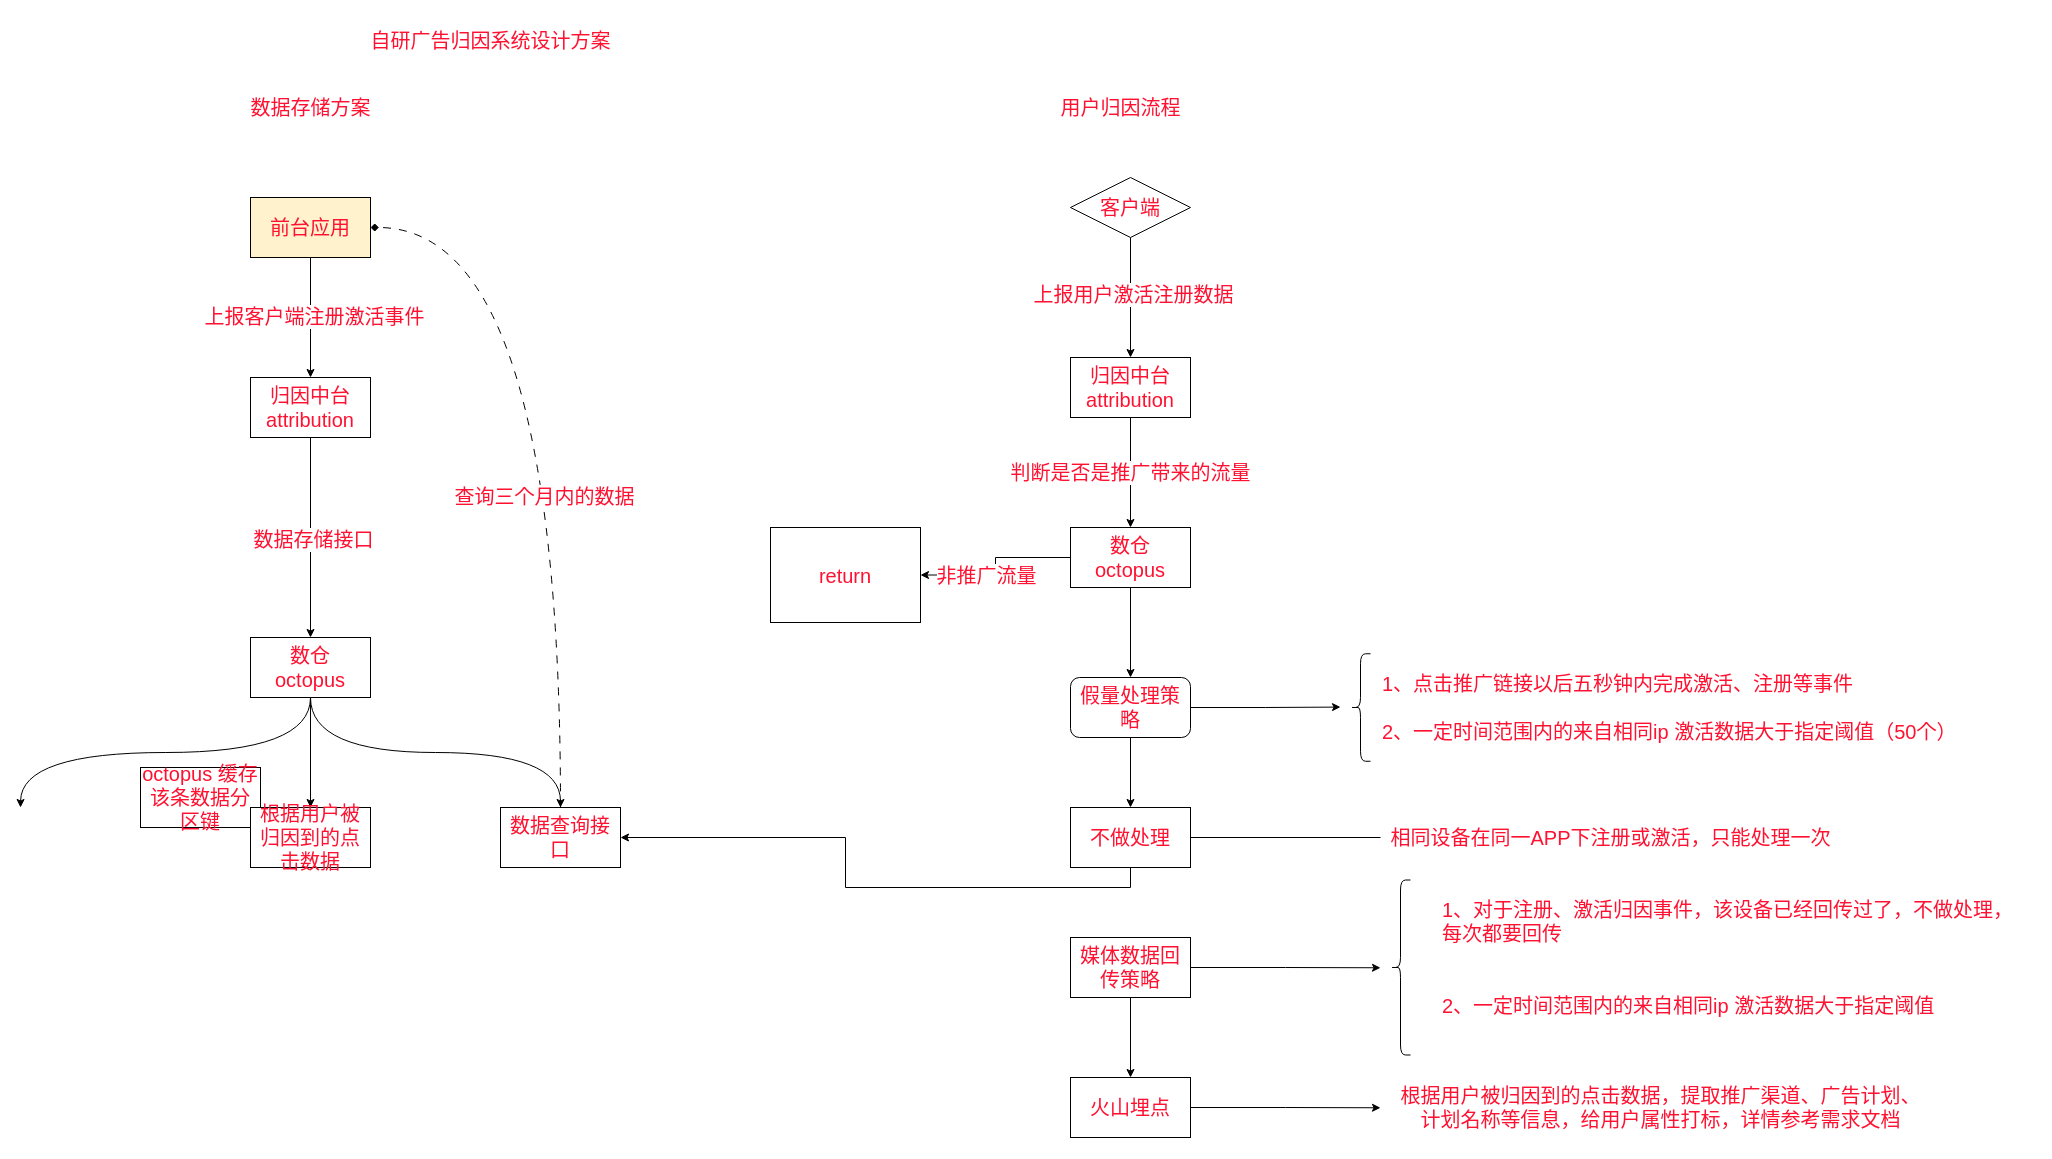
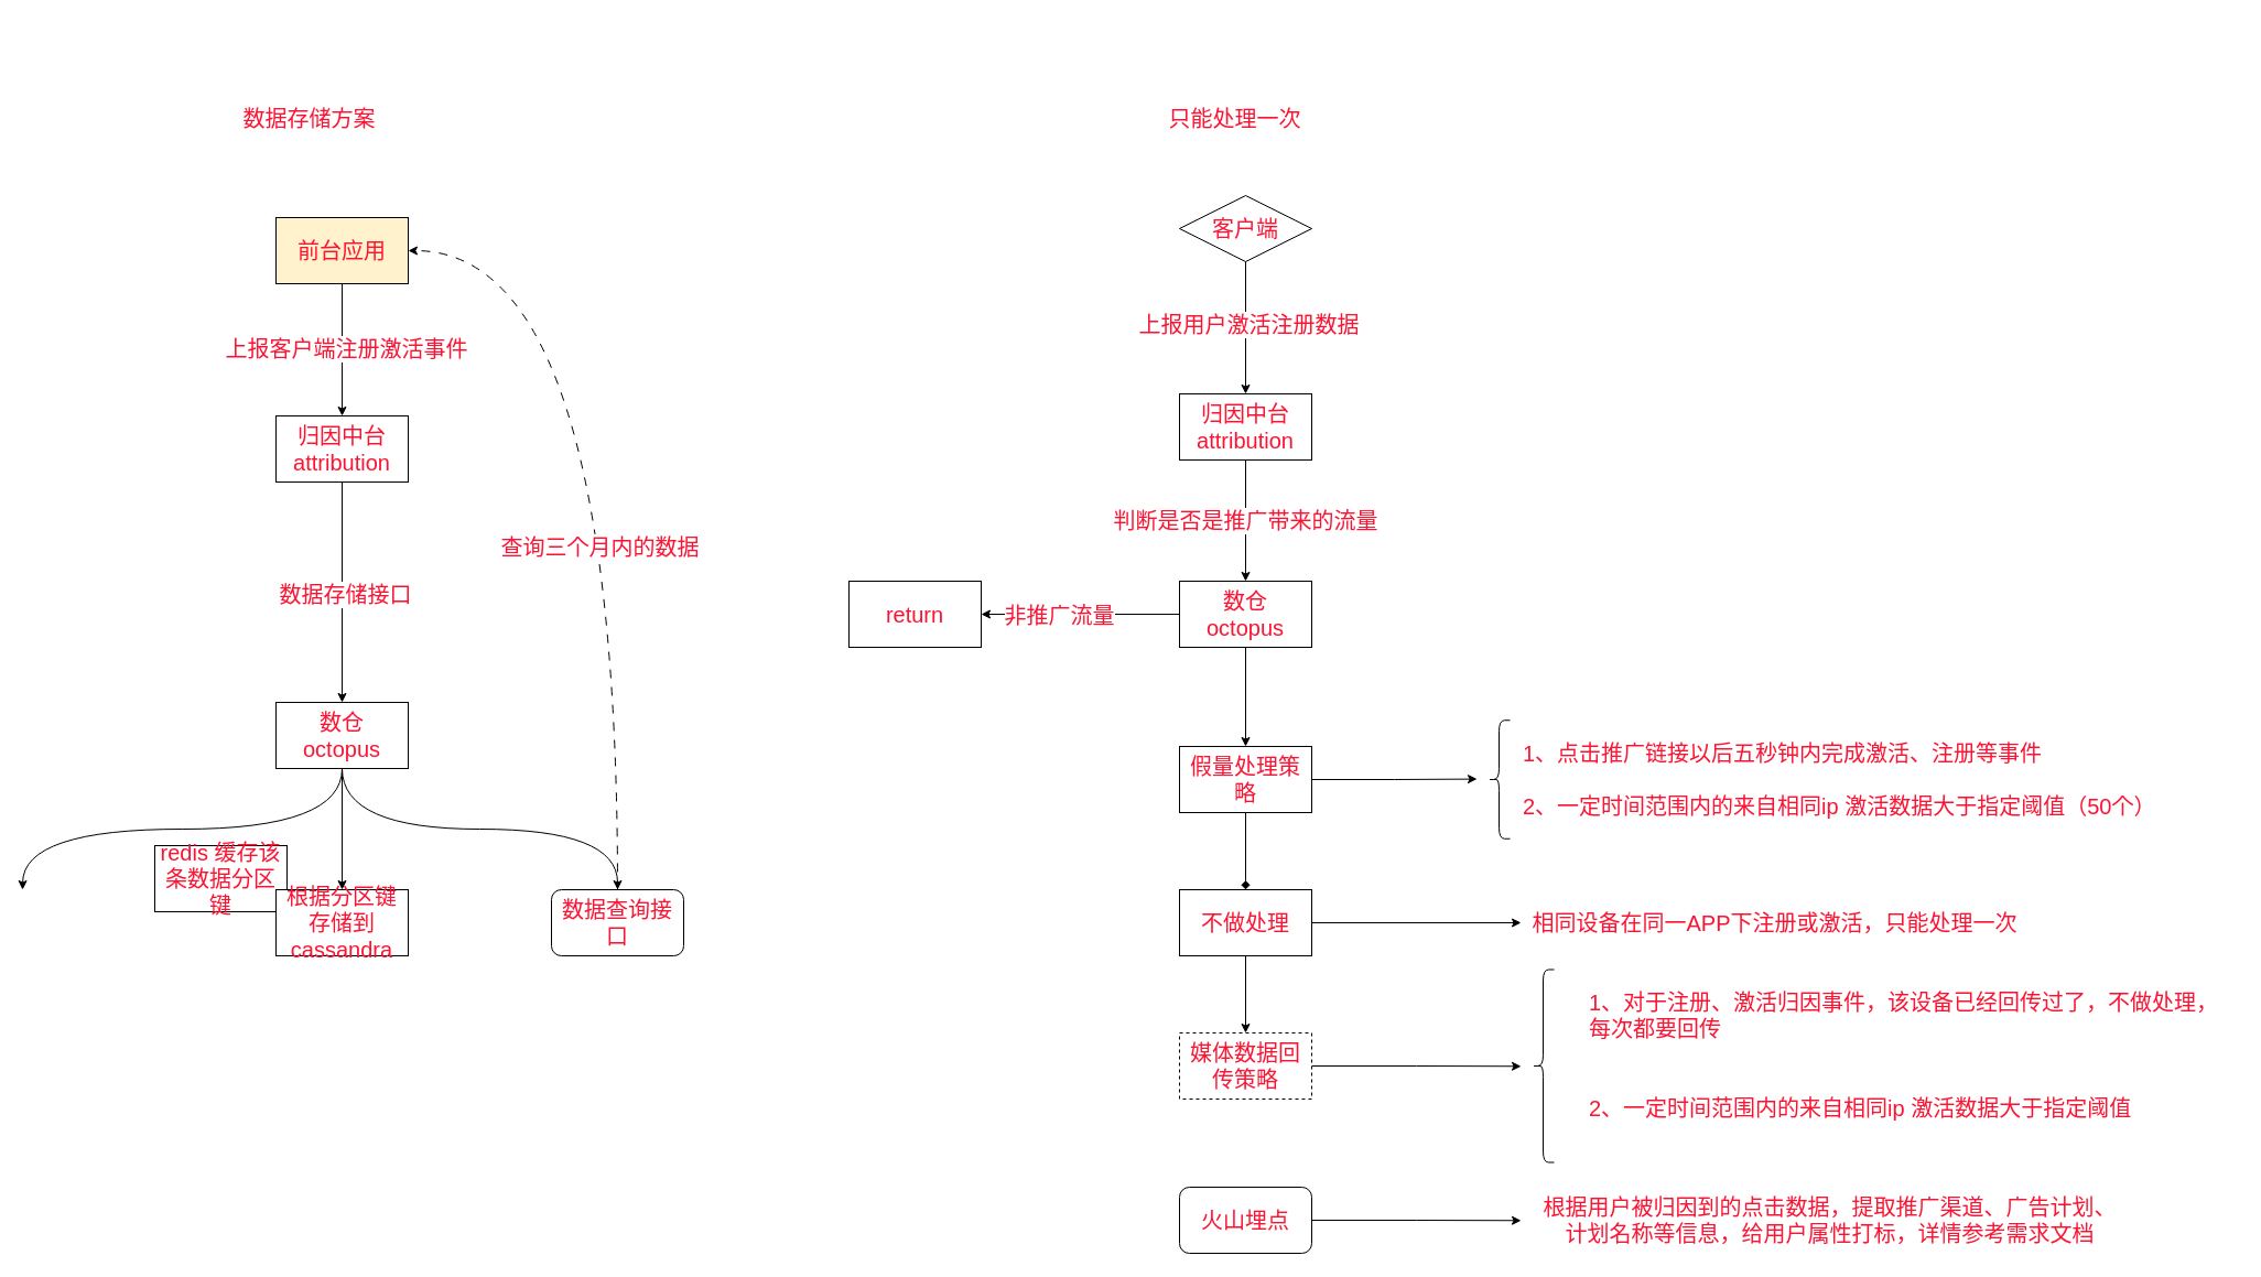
- <mxCell id="17" value="自研广告归因系统设计方案" style="text;html=1;align=center;verticalAlign=middle;resizable=0;points=[];autosize=1;strokeColor=none;fillColor=none;fontSize=20;fontFamily=Helvetica;fontColor=#FF1231;" vertex="1" parent="1"><mxGeometry x="360" y="20" width="260" height="40" as="geometry" /></mxCell>
- <mxCell id="18" value="数据存储方案" style="text;html=1;align=center;verticalAlign=middle;resizable=0;points=[];autosize=1;strokeColor=none;fillColor=none;fontSize=20;fontFamily=Helvetica;fontColor=#FF1231;" vertex="1" parent="1"><mxGeometry x="240" y="87" width="140" height="40" as="geometry" /></mxCell>
+ <mxCell id="18" value="数据存储方案" style="text;html=1;align=center;verticalAlign=middle;resizable=0;points=[];autosize=1;strokeColor=none;fillColor=none;fontSize=20;fontFamily=Helvetica;fontColor=#FF1231;" vertex="1" parent="1"><mxGeometry x="210" y="87" width="140" height="40" as="geometry" /></mxCell>
- <mxCell id="19" value="用户归因流程" style="text;html=1;align=center;verticalAlign=middle;resizable=0;points=[];autosize=1;strokeColor=none;fillColor=none;fontSize=20;fontFamily=Helvetica;fontColor=#FF1231;" vertex="1" parent="1"><mxGeometry x="1050" y="87" width="140" height="40" as="geometry" /></mxCell>
+ <mxCell id="19" value="只能处理一次" style="text;html=1;align=center;verticalAlign=middle;resizable=0;points=[];autosize=1;strokeColor=none;fillColor=none;fontSize=20;fontFamily=Helvetica;fontColor=#FF1231;" vertex="1" parent="1"><mxGeometry x="1050" y="87" width="140" height="40" as="geometry" /></mxCell>
- <mxCell id="14" style="edgeStyle=orthogonalEdgeStyle;rounded=0;orthogonalLoop=1;jettySize=auto;html=1;exitX=0.5;exitY=0;exitDx=0;exitDy=0;entryX=1;entryY=0.5;entryDx=0;entryDy=0;fontFamily=Helvetica;fontSize=20;fontColor=#FF1231;curved=1;dashed=1;dashPattern=8 8;endArrow=diamond;" edge="1" parent="1" source="16" target="4"><mxGeometry relative="1" as="geometry" /></mxCell>
+ <mxCell id="14" style="edgeStyle=orthogonalEdgeStyle;rounded=0;orthogonalLoop=1;jettySize=auto;html=1;exitX=0.5;exitY=0;exitDx=0;exitDy=0;entryX=1;entryY=0.5;entryDx=0;entryDy=0;fontFamily=Helvetica;fontSize=20;fontColor=#FF1231;curved=1;dashed=1;dashPattern=8 8;" edge="1" parent="1" source="16" target="4"><mxGeometry relative="1" as="geometry" /></mxCell>
- <mxCell id="29" value="return" style="rounded=0;whiteSpace=wrap;html=1;strokeColor=default;fontFamily=Helvetica;fontSize=20;fontColor=#FF1231;fillColor=default;" vertex="1" parent="1"><mxGeometry x="770" y="527" width="150" height="95" as="geometry" /></mxCell>
+ <mxCell id="29" value="return" style="rounded=0;whiteSpace=wrap;html=1;strokeColor=default;fontFamily=Helvetica;fontSize=20;fontColor=#FF1231;fillColor=default;" vertex="1" parent="1"><mxGeometry x="770" y="527" width="120" height="60" as="geometry" /></mxCell>
- <mxCell id="32" value="假量处理策略&lt;br&gt;" style="whiteSpace=wrap;html=1;strokeColor=default;fontFamily=Helvetica;fontSize=20;fontColor=#FF1231;fillColor=default;rounded=1;" vertex="1" parent="1"><mxGeometry x="1070" y="677" width="120" height="60" as="geometry" /></mxCell>
+ <mxCell id="32" value="假量处理策略&lt;br&gt;" style="rounded=0;whiteSpace=wrap;html=1;strokeColor=default;fontFamily=Helvetica;fontSize=20;fontColor=#FF1231;fillColor=default;" vertex="1" parent="1"><mxGeometry x="1070" y="677" width="120" height="60" as="geometry" /></mxCell>
- <mxCell id="12" value="octopus 缓存该条数据分区键" style="rounded=0;whiteSpace=wrap;html=1;strokeColor=default;fontFamily=Helvetica;fontSize=20;fontColor=#FF1231;fillColor=default;" vertex="1" parent="1"><mxGeometry x="140" y="767" width="120" height="60" as="geometry" /></mxCell>
+ <mxCell id="12" value="redis 缓存该条数据分区键" style="rounded=0;whiteSpace=wrap;html=1;strokeColor=default;fontFamily=Helvetica;fontSize=20;fontColor=#FF1231;fillColor=default;" vertex="1" parent="1"><mxGeometry x="140" y="767" width="120" height="60" as="geometry" /></mxCell>
- <mxCell id="30" style="edgeStyle=orthogonalEdgeStyle;rounded=0;orthogonalLoop=1;jettySize=auto;html=1;exitX=0.5;exitY=1;exitDx=0;exitDy=0;fontFamily=Helvetica;fontSize=20;fontColor=#FF1231;" edge="1" parent="1" source="32" target="35"><mxGeometry relative="1" as="geometry" /></mxCell>
+ <mxCell id="30" style="edgeStyle=orthogonalEdgeStyle;rounded=0;orthogonalLoop=1;jettySize=auto;html=1;exitX=0.5;exitY=1;exitDx=0;exitDy=0;fontFamily=Helvetica;fontSize=20;fontColor=#FF1231;endArrow=diamond;" edge="1" parent="1" source="32" target="35"><mxGeometry relative="1" as="geometry" /></mxCell>
- <mxCell id="13" value="根据用户被归因到的点击数据" style="rounded=0;whiteSpace=wrap;html=1;strokeColor=default;fontFamily=Helvetica;fontSize=20;fontColor=#FF1231;fillColor=default;" vertex="1" parent="1"><mxGeometry x="250" y="807" width="120" height="60" as="geometry" /></mxCell>
+ <mxCell id="13" value="根据分区键存储到cassandra" style="rounded=0;whiteSpace=wrap;html=1;strokeColor=default;fontFamily=Helvetica;fontSize=20;fontColor=#FF1231;fillColor=default;" vertex="1" parent="1"><mxGeometry x="250" y="807" width="120" height="60" as="geometry" /></mxCell>
- <mxCell id="16" value="数据查询接口" style="rounded=0;whiteSpace=wrap;html=1;strokeColor=default;fontFamily=Helvetica;fontSize=20;fontColor=#FF1231;fillColor=default;" vertex="1" parent="1"><mxGeometry x="500" y="807" width="120" height="60" as="geometry" /></mxCell>
+ <mxCell id="16" value="数据查询接口" style="whiteSpace=wrap;html=1;strokeColor=default;fontFamily=Helvetica;fontSize=20;fontColor=#FF1231;fillColor=default;rounded=1;" vertex="1" parent="1"><mxGeometry x="500" y="807" width="120" height="60" as="geometry" /></mxCell>
- <mxCell id="34" style="edgeStyle=orthogonalEdgeStyle;rounded=0;orthogonalLoop=1;jettySize=auto;html=1;exitX=1;exitY=0.5;exitDx=0;exitDy=0;fontFamily=Helvetica;fontSize=20;fontColor=#FF1231;endArrow=none;" edge="1" parent="1" source="35" target="43"><mxGeometry relative="1" as="geometry" /></mxCell>
+ <mxCell id="34" style="edgeStyle=orthogonalEdgeStyle;rounded=0;orthogonalLoop=1;jettySize=auto;html=1;exitX=1;exitY=0.5;exitDx=0;exitDy=0;fontFamily=Helvetica;fontSize=20;fontColor=#FF1231;" edge="1" parent="1" source="35" target="43"><mxGeometry relative="1" as="geometry" /></mxCell>
- <mxCell id="33" style="edgeStyle=orthogonalEdgeStyle;rounded=0;orthogonalLoop=1;jettySize=auto;html=1;exitX=0.5;exitY=1;exitDx=0;exitDy=0;fontFamily=Helvetica;fontSize=20;fontColor=#FF1231;" edge="1" parent="1" source="35" target="16"><mxGeometry relative="1" as="geometry" /></mxCell>
+ <mxCell id="33" style="edgeStyle=orthogonalEdgeStyle;rounded=0;orthogonalLoop=1;jettySize=auto;html=1;exitX=0.5;exitY=1;exitDx=0;exitDy=0;entryX=0.5;entryY=0;entryDx=0;entryDy=0;fontFamily=Helvetica;fontSize=20;fontColor=#FF1231;" edge="1" parent="1" source="35" target="38"><mxGeometry relative="1" as="geometry" /></mxCell>
- <mxCell id="38" value="媒体数据回传策略" style="rounded=0;whiteSpace=wrap;html=1;strokeColor=default;fontFamily=Helvetica;fontSize=20;fontColor=#FF1231;fillColor=default;" vertex="1" parent="1"><mxGeometry x="1070" y="937" width="120" height="60" as="geometry" /></mxCell>
+ <mxCell id="38" value="媒体数据回传策略" style="rounded=0;whiteSpace=wrap;html=1;strokeColor=default;fontFamily=Helvetica;fontSize=20;fontColor=#FF1231;fillColor=default;dashed=1;" vertex="1" parent="1"><mxGeometry x="1070" y="937" width="120" height="60" as="geometry" /></mxCell>
- <mxCell id="36" style="edgeStyle=orthogonalEdgeStyle;rounded=0;orthogonalLoop=1;jettySize=auto;html=1;exitX=0.5;exitY=1;exitDx=0;exitDy=0;entryX=0.5;entryY=0;entryDx=0;entryDy=0;fontFamily=Helvetica;fontSize=20;fontColor=#FF1231;" edge="1" parent="1" source="38" target="40"><mxGeometry relative="1" as="geometry" /></mxCell>
- <mxCell id="40" value="火山埋点" style="rounded=0;whiteSpace=wrap;html=1;strokeColor=default;fontFamily=Helvetica;fontSize=20;fontColor=#FF1231;fillColor=default;" vertex="1" parent="1"><mxGeometry x="1070" y="1077" width="120" height="60" as="geometry" /></mxCell>
+ <mxCell id="40" value="火山埋点" style="whiteSpace=wrap;html=1;strokeColor=default;fontFamily=Helvetica;fontSize=20;fontColor=#FF1231;fillColor=default;rounded=1;" vertex="1" parent="1"><mxGeometry x="1070" y="1077" width="120" height="60" as="geometry" /></mxCell>
